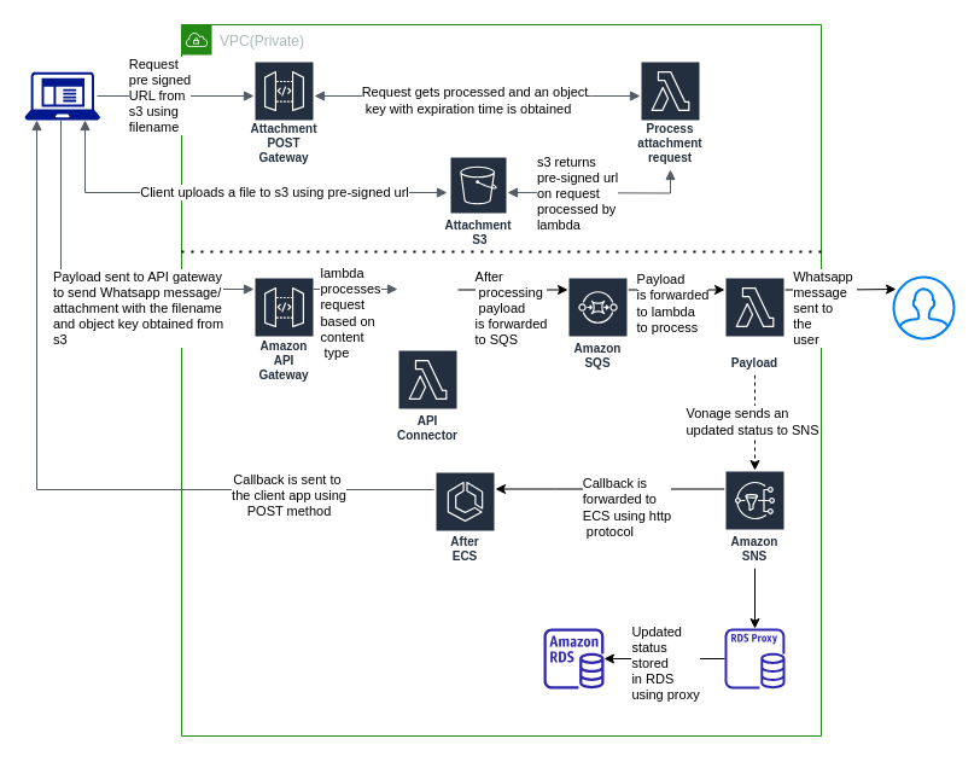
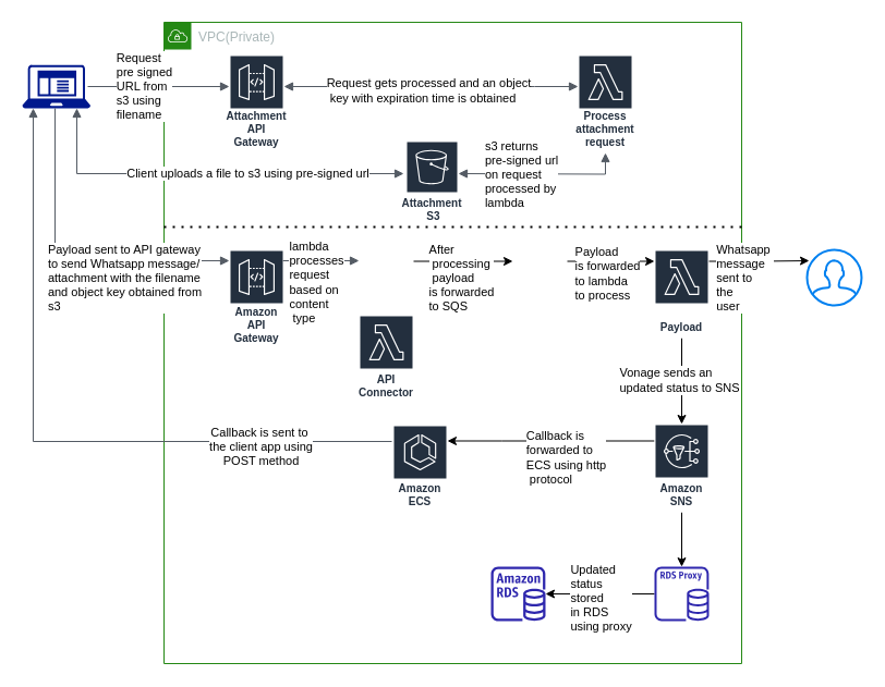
- <mxCell id="4" value="Attachment POST Gateway" style="sketch=0;outlineConnect=0;fontColor=#232F3E;gradientColor=none;strokeColor=#ffffff;fillColor=#232F3E;dashed=0;verticalLabelPosition=middle;verticalAlign=bottom;align=center;html=1;whiteSpace=wrap;fontSize=10;fontStyle=1;spacing=3;shape=mxgraph.aws4.productIcon;prIcon=mxgraph.aws4.api_gateway;" vertex="1" parent="3"><mxGeometry x="60" y="30" width="50" height="90" as="geometry" /></mxCell>
+ <mxCell id="4" value="Attachment API Gateway" style="sketch=0;outlineConnect=0;fontColor=#232F3E;gradientColor=none;strokeColor=#ffffff;fillColor=#232F3E;dashed=0;verticalLabelPosition=middle;verticalAlign=bottom;align=center;html=1;whiteSpace=wrap;fontSize=10;fontStyle=1;spacing=3;shape=mxgraph.aws4.productIcon;prIcon=mxgraph.aws4.api_gateway;" vertex="1" parent="3"><mxGeometry x="60" y="30" width="50" height="90" as="geometry" /></mxCell>
- <mxCell id="13" value="Amazon SQS" style="sketch=0;outlineConnect=0;fontColor=#232F3E;gradientColor=none;strokeColor=#ffffff;fillColor=#232F3E;dashed=0;verticalLabelPosition=middle;verticalAlign=bottom;align=center;html=1;whiteSpace=wrap;fontSize=10;fontStyle=1;spacing=3;shape=mxgraph.aws4.productIcon;prIcon=mxgraph.aws4.sqs;" vertex="1" parent="3"><mxGeometry x="320" y="209" width="50" height="81" as="geometry" /></mxCell>
- <mxCell id="14" style="edgeStyle=orthogonalEdgeStyle;rounded=0;orthogonalLoop=1;jettySize=auto;html=1;dashed=1;" edge="1" parent="3" source="16" target="22"><mxGeometry relative="1" as="geometry" /></mxCell>
+ <mxCell id="14" style="edgeStyle=orthogonalEdgeStyle;rounded=0;orthogonalLoop=1;jettySize=auto;html=1;" edge="1" parent="3" source="16" target="22"><mxGeometry relative="1" as="geometry" /></mxCell>
- <mxCell id="24" value="After ECS" style="sketch=0;outlineConnect=0;fontColor=#232F3E;gradientColor=none;strokeColor=#ffffff;fillColor=#232F3E;dashed=0;verticalLabelPosition=middle;verticalAlign=bottom;align=center;html=1;whiteSpace=wrap;fontSize=10;fontStyle=1;spacing=3;shape=mxgraph.aws4.productIcon;prIcon=mxgraph.aws4.ecs;" vertex="1" parent="3"><mxGeometry x="210" y="370" width="50" height="80" as="geometry" /></mxCell>
+ <mxCell id="24" value="Amazon ECS" style="sketch=0;outlineConnect=0;fontColor=#232F3E;gradientColor=none;strokeColor=#ffffff;fillColor=#232F3E;dashed=0;verticalLabelPosition=middle;verticalAlign=bottom;align=center;html=1;whiteSpace=wrap;fontSize=10;fontStyle=1;spacing=3;shape=mxgraph.aws4.productIcon;prIcon=mxgraph.aws4.ecs;" vertex="1" parent="3"><mxGeometry x="210" y="370" width="50" height="80" as="geometry" /></mxCell>
